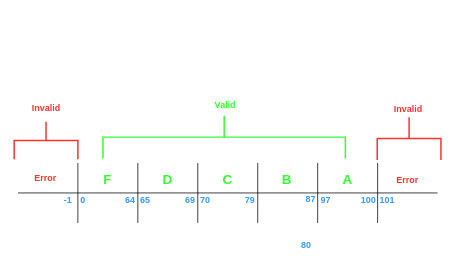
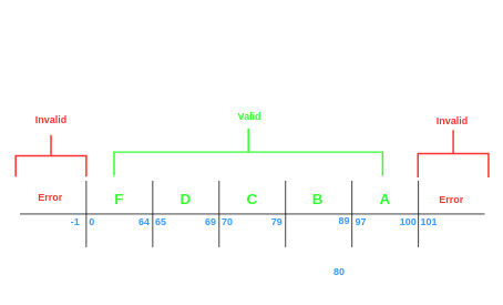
- <mxCell id="30" value="87" style="text;strokeColor=none;align=center;fillColor=none;html=1;verticalAlign=middle;whiteSpace=wrap;rounded=0;fontColor=#3399FF;fontStyle=1" vertex="1" parent="1"><mxGeometry x="404" y="260" width="20" height="12" as="geometry" /></mxCell>
+ <mxCell id="30" value="89" style="text;strokeColor=none;align=center;fillColor=none;html=1;verticalAlign=middle;whiteSpace=wrap;rounded=0;fontColor=#3399FF;fontStyle=1" vertex="1" parent="1"><mxGeometry x="404" y="260" width="20" height="12" as="geometry" /></mxCell>
